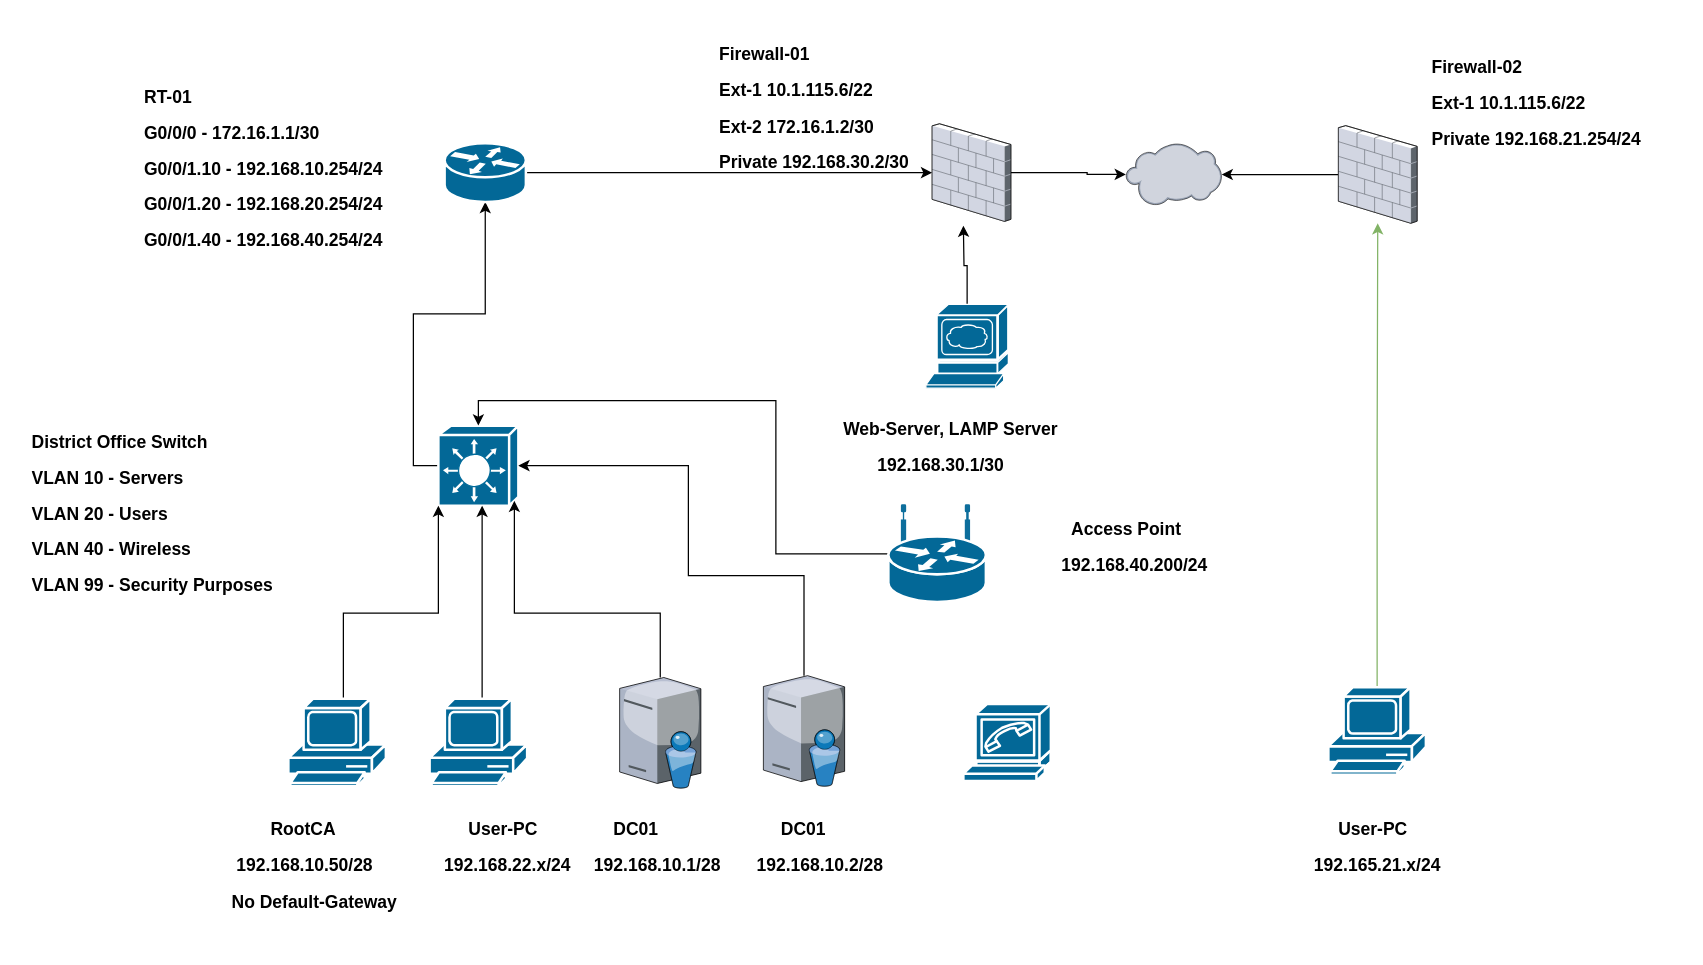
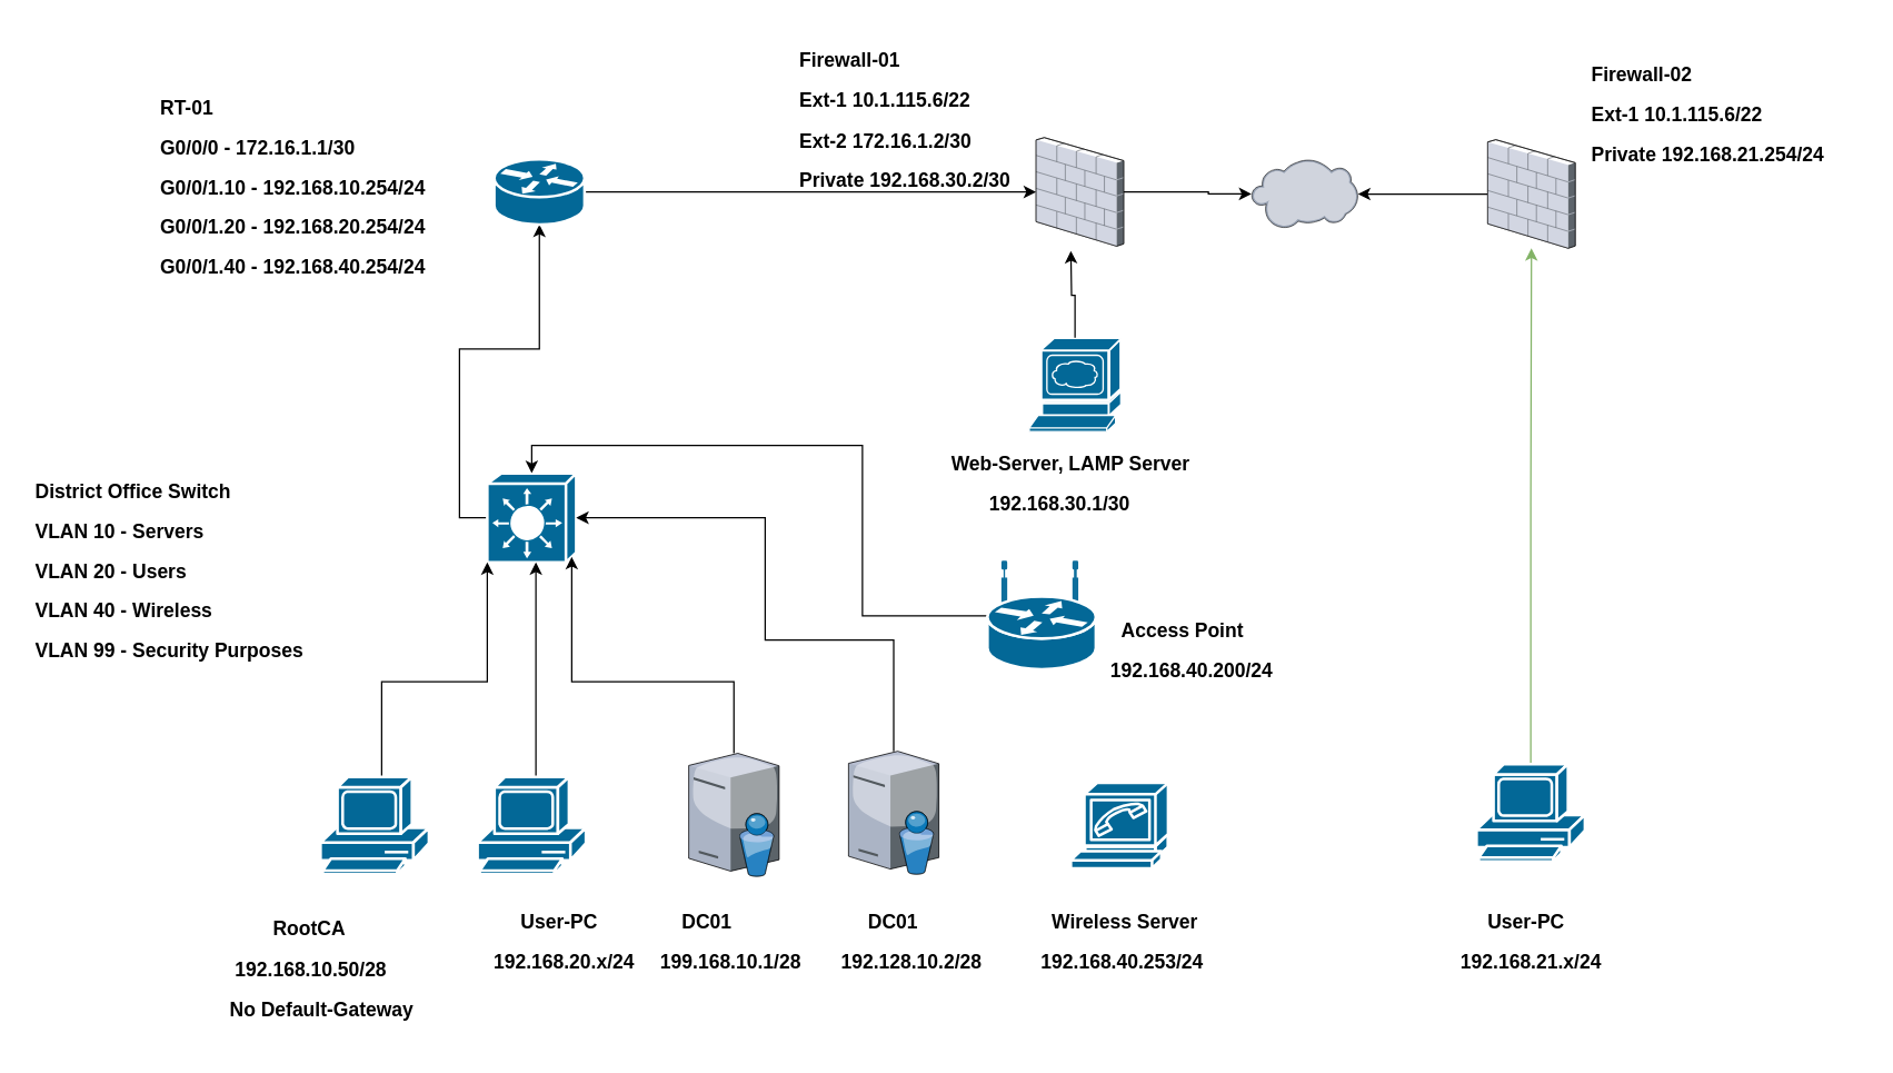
- <mxCell id="32" value="&lt;h1&gt;&lt;span style=&quot;font-size: 14px&quot;&gt;&amp;nbsp; &amp;nbsp; &amp;nbsp; Web-Server, LAMP Server&amp;nbsp; &amp;nbsp; &amp;nbsp; &amp;nbsp; &amp;nbsp; &amp;nbsp; &amp;nbsp; &amp;nbsp; &amp;nbsp; &amp;nbsp;192.168.30.1/30&amp;nbsp; &amp;nbsp; &amp;nbsp; &amp;nbsp; &amp;nbsp; &amp;nbsp; &amp;nbsp; &amp;nbsp; &amp;nbsp;&amp;nbsp;&lt;/span&gt;&lt;/h1&gt;" style="text;html=1;strokeColor=none;fillColor=none;spacing=5;spacingTop=-20;whiteSpace=wrap;overflow=hidden;rounded=0;" parent="1" vertex="1"><mxGeometry x="645.5" y="320" width="225" height="60" as="geometry" /></mxCell>
+ <mxCell id="32" value="&lt;h1&gt;&lt;span style=&quot;font-size: 14px&quot;&gt;&amp;nbsp; &amp;nbsp; &amp;nbsp; Web-Server, LAMP Server&amp;nbsp; &amp;nbsp; &amp;nbsp; &amp;nbsp; &amp;nbsp; &amp;nbsp; &amp;nbsp; &amp;nbsp; &amp;nbsp; &amp;nbsp;192.168.30.1/30&amp;nbsp; &amp;nbsp; &amp;nbsp; &amp;nbsp; &amp;nbsp; &amp;nbsp; &amp;nbsp; &amp;nbsp; &amp;nbsp;&amp;nbsp;&lt;/span&gt;&lt;/h1&gt;" style="text;html=1;strokeColor=none;fillColor=none;spacing=5;spacingTop=-20;whiteSpace=wrap;overflow=hidden;rounded=0;" parent="1" vertex="1"><mxGeometry x="655.5" y="310" width="225" height="60" as="geometry" /></mxCell>
- <mxCell id="38" value="&lt;h1&gt;&lt;span style=&quot;font-size: 14px&quot;&gt;&amp;nbsp; &amp;nbsp;Access Point&amp;nbsp; &amp;nbsp; &amp;nbsp; &amp;nbsp; &amp;nbsp;192.168.40.200/24&lt;/span&gt;&lt;/h1&gt;&lt;div&gt;&lt;span style=&quot;font-size: 14px&quot;&gt;&lt;br&gt;&lt;/span&gt;&lt;/div&gt;" style="text;html=1;strokeColor=none;fillColor=none;spacing=5;spacingTop=-20;whiteSpace=wrap;overflow=hidden;rounded=0;" vertex="1" parent="1"><mxGeometry x="840" y="400" width="140" height="60" as="geometry" /></mxCell>
+ <mxCell id="38" value="&lt;h1&gt;&lt;span style=&quot;font-size: 14px&quot;&gt;&amp;nbsp; &amp;nbsp;Access Point&amp;nbsp; &amp;nbsp; &amp;nbsp; &amp;nbsp; &amp;nbsp;192.168.40.200/24&lt;/span&gt;&lt;/h1&gt;&lt;div&gt;&lt;span style=&quot;font-size: 14px&quot;&gt;&lt;br&gt;&lt;/span&gt;&lt;/div&gt;" style="text;html=1;strokeColor=none;fillColor=none;spacing=5;spacingTop=-20;whiteSpace=wrap;overflow=hidden;rounded=0;" vertex="1" parent="1"><mxGeometry x="790" y="430" width="140" height="60" as="geometry" /></mxCell>
- <mxCell id="27" value="&lt;h1&gt;&lt;span style=&quot;font-size: 14px&quot;&gt;&amp;nbsp; &amp;nbsp; &amp;nbsp;User-PC&amp;nbsp; &amp;nbsp; &amp;nbsp; &amp;nbsp; 192.168.22.x/24&lt;/span&gt;&lt;/h1&gt;&lt;div&gt;&lt;span style=&quot;font-size: 14px&quot;&gt;&lt;br&gt;&lt;/span&gt;&lt;/div&gt;" style="text;html=1;strokeColor=none;fillColor=none;spacing=5;spacingTop=-20;whiteSpace=wrap;overflow=hidden;rounded=0;" parent="1" vertex="1"><mxGeometry x="350" y="640" width="150" height="60" as="geometry" /></mxCell>
+ <mxCell id="27" value="&lt;h1&gt;&lt;span style=&quot;font-size: 14px&quot;&gt;&amp;nbsp; &amp;nbsp; &amp;nbsp;User-PC&amp;nbsp; &amp;nbsp; &amp;nbsp; &amp;nbsp; 192.168.20.x/24&lt;/span&gt;&lt;/h1&gt;&lt;div&gt;&lt;span style=&quot;font-size: 14px&quot;&gt;&lt;br&gt;&lt;/span&gt;&lt;/div&gt;" style="text;html=1;strokeColor=none;fillColor=none;spacing=5;spacingTop=-20;whiteSpace=wrap;overflow=hidden;rounded=0;" parent="1" vertex="1"><mxGeometry x="350" y="640" width="150" height="60" as="geometry" /></mxCell>
- <mxCell id="24" value="&lt;h1&gt;&lt;span style=&quot;font-size: 14px&quot;&gt;&amp;nbsp; &amp;nbsp; &amp;nbsp;DC01&amp;nbsp; &amp;nbsp; &amp;nbsp; &amp;nbsp;192.168.10.1/28&lt;/span&gt;&lt;/h1&gt;&lt;div&gt;&lt;span style=&quot;font-size: 14px&quot;&gt;&lt;br&gt;&lt;/span&gt;&lt;/div&gt;" style="text;html=1;strokeColor=none;fillColor=none;spacing=5;spacingTop=-20;whiteSpace=wrap;overflow=hidden;rounded=0;" parent="1" vertex="1"><mxGeometry x="466" y="640" width="158" height="60" as="geometry" /></mxCell>
+ <mxCell id="24" value="&lt;h1&gt;&lt;span style=&quot;font-size: 14px&quot;&gt;&amp;nbsp; &amp;nbsp; &amp;nbsp;DC01&amp;nbsp; &amp;nbsp; &amp;nbsp; &amp;nbsp;199.168.10.1/28&lt;/span&gt;&lt;/h1&gt;&lt;div&gt;&lt;span style=&quot;font-size: 14px&quot;&gt;&lt;br&gt;&lt;/span&gt;&lt;/div&gt;" style="text;html=1;strokeColor=none;fillColor=none;spacing=5;spacingTop=-20;whiteSpace=wrap;overflow=hidden;rounded=0;" parent="1" vertex="1"><mxGeometry x="466" y="640" width="158" height="60" as="geometry" /></mxCell>
- <mxCell id="25" value="&lt;h1&gt;&lt;span style=&quot;font-size: 14px&quot;&gt;&amp;nbsp; &amp;nbsp; &amp;nbsp;DC01&amp;nbsp; &amp;nbsp; &amp;nbsp; &amp;nbsp; 192.168.10.2/28&lt;/span&gt;&lt;/h1&gt;&lt;div&gt;&lt;span style=&quot;font-size: 14px&quot;&gt;&lt;br&gt;&lt;/span&gt;&lt;/div&gt;" style="text;html=1;strokeColor=none;fillColor=none;spacing=5;spacingTop=-20;whiteSpace=wrap;overflow=hidden;rounded=0;" parent="1" vertex="1"><mxGeometry x="600" y="640" width="135" height="60" as="geometry" /></mxCell>
+ <mxCell id="25" value="&lt;h1&gt;&lt;span style=&quot;font-size: 14px&quot;&gt;&amp;nbsp; &amp;nbsp; &amp;nbsp;DC01&amp;nbsp; &amp;nbsp; &amp;nbsp; &amp;nbsp; 192.128.10.2/28&lt;/span&gt;&lt;/h1&gt;&lt;div&gt;&lt;span style=&quot;font-size: 14px&quot;&gt;&lt;br&gt;&lt;/span&gt;&lt;/div&gt;" style="text;html=1;strokeColor=none;fillColor=none;spacing=5;spacingTop=-20;whiteSpace=wrap;overflow=hidden;rounded=0;" parent="1" vertex="1"><mxGeometry x="600" y="640" width="135" height="60" as="geometry" /></mxCell>
- <mxCell id="21" value="&lt;h1&gt;&lt;span style=&quot;font-size: 14px&quot;&gt;&amp;nbsp; &amp;nbsp; &amp;nbsp; User-PC&amp;nbsp; &amp;nbsp; &amp;nbsp; &amp;nbsp;192.165.21.x/24&lt;/span&gt;&lt;/h1&gt;" style="text;html=1;strokeColor=none;fillColor=none;spacing=5;spacingTop=-20;whiteSpace=wrap;overflow=hidden;rounded=0;" parent="1" vertex="1"><mxGeometry x="1041.5" y="640" width="120" height="60" as="geometry" /></mxCell>
+ <mxCell id="21" value="&lt;h1&gt;&lt;span style=&quot;font-size: 14px&quot;&gt;&amp;nbsp; &amp;nbsp; &amp;nbsp; User-PC&amp;nbsp; &amp;nbsp; &amp;nbsp; &amp;nbsp;192.168.21.x/24&lt;/span&gt;&lt;/h1&gt;" style="text;html=1;strokeColor=none;fillColor=none;spacing=5;spacingTop=-20;whiteSpace=wrap;overflow=hidden;rounded=0;" parent="1" vertex="1"><mxGeometry x="1041.5" y="640" width="120" height="60" as="geometry" /></mxCell>
+ <mxCell id="35" value="&lt;h1&gt;&lt;span style=&quot;font-size: 14px&quot;&gt;&amp;nbsp; &amp;nbsp;Wireless Server&amp;nbsp; &amp;nbsp; &amp;nbsp;192.168.40.253/24&lt;/span&gt;&lt;/h1&gt;&lt;div&gt;&lt;span style=&quot;font-size: 14px&quot;&gt;&lt;br&gt;&lt;/span&gt;&lt;/div&gt;" style="text;html=1;strokeColor=none;fillColor=none;spacing=5;spacingTop=-20;whiteSpace=wrap;overflow=hidden;rounded=0;" vertex="1" parent="1"><mxGeometry x="740" y="640" width="150" height="60" as="geometry" /></mxCell>
- <mxCell id="26" value="&lt;h1&gt;&lt;span style=&quot;font-size: 14px&quot;&gt;&lt;span style=&quot;white-space: pre&quot;&gt;&#09;&lt;/span&gt;RootCA&amp;nbsp; &amp;nbsp; &amp;nbsp; &amp;nbsp; &amp;nbsp; &amp;nbsp;192.168.10.50/28&amp;nbsp; &amp;nbsp; No Default-Gateway&lt;/span&gt;&lt;/h1&gt;" style="text;html=1;strokeColor=none;fillColor=none;spacing=5;spacingTop=-20;whiteSpace=wrap;overflow=hidden;rounded=0;" parent="1" vertex="1"><mxGeometry x="180" y="640" width="150" height="110" as="geometry" /></mxCell>
+ <mxCell id="26" value="&lt;h1&gt;&lt;span style=&quot;font-size: 14px&quot;&gt;&lt;span style=&quot;white-space: pre&quot;&gt;&#09;&lt;/span&gt;RootCA&amp;nbsp; &amp;nbsp; &amp;nbsp; &amp;nbsp; &amp;nbsp; &amp;nbsp;192.168.10.50/28&amp;nbsp; &amp;nbsp; No Default-Gateway&lt;/span&gt;&lt;/h1&gt;" style="text;html=1;strokeColor=none;fillColor=none;spacing=5;spacingTop=-20;whiteSpace=wrap;overflow=hidden;rounded=0;" parent="1" vertex="1"><mxGeometry x="160" y="645" width="150" height="110" as="geometry" /></mxCell>
